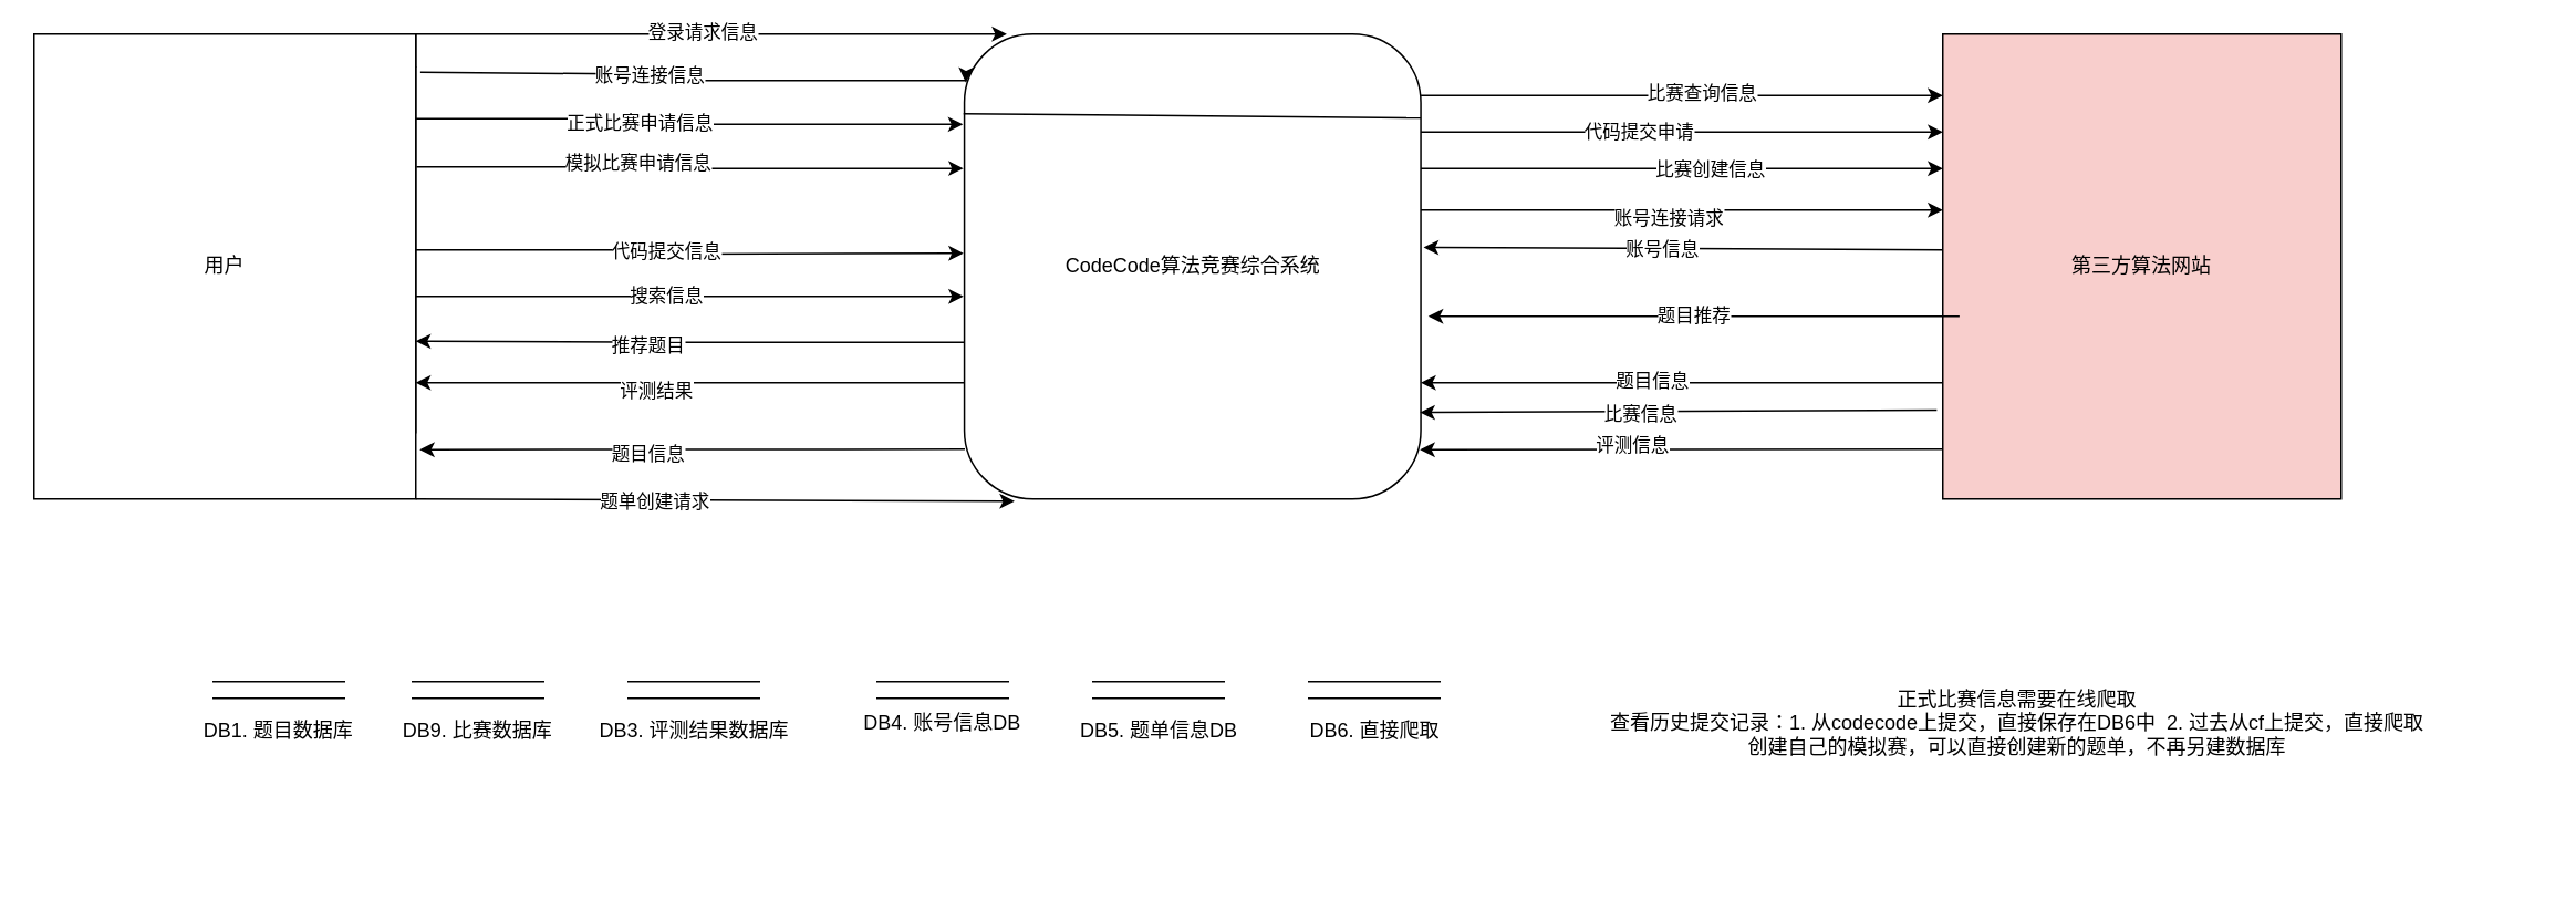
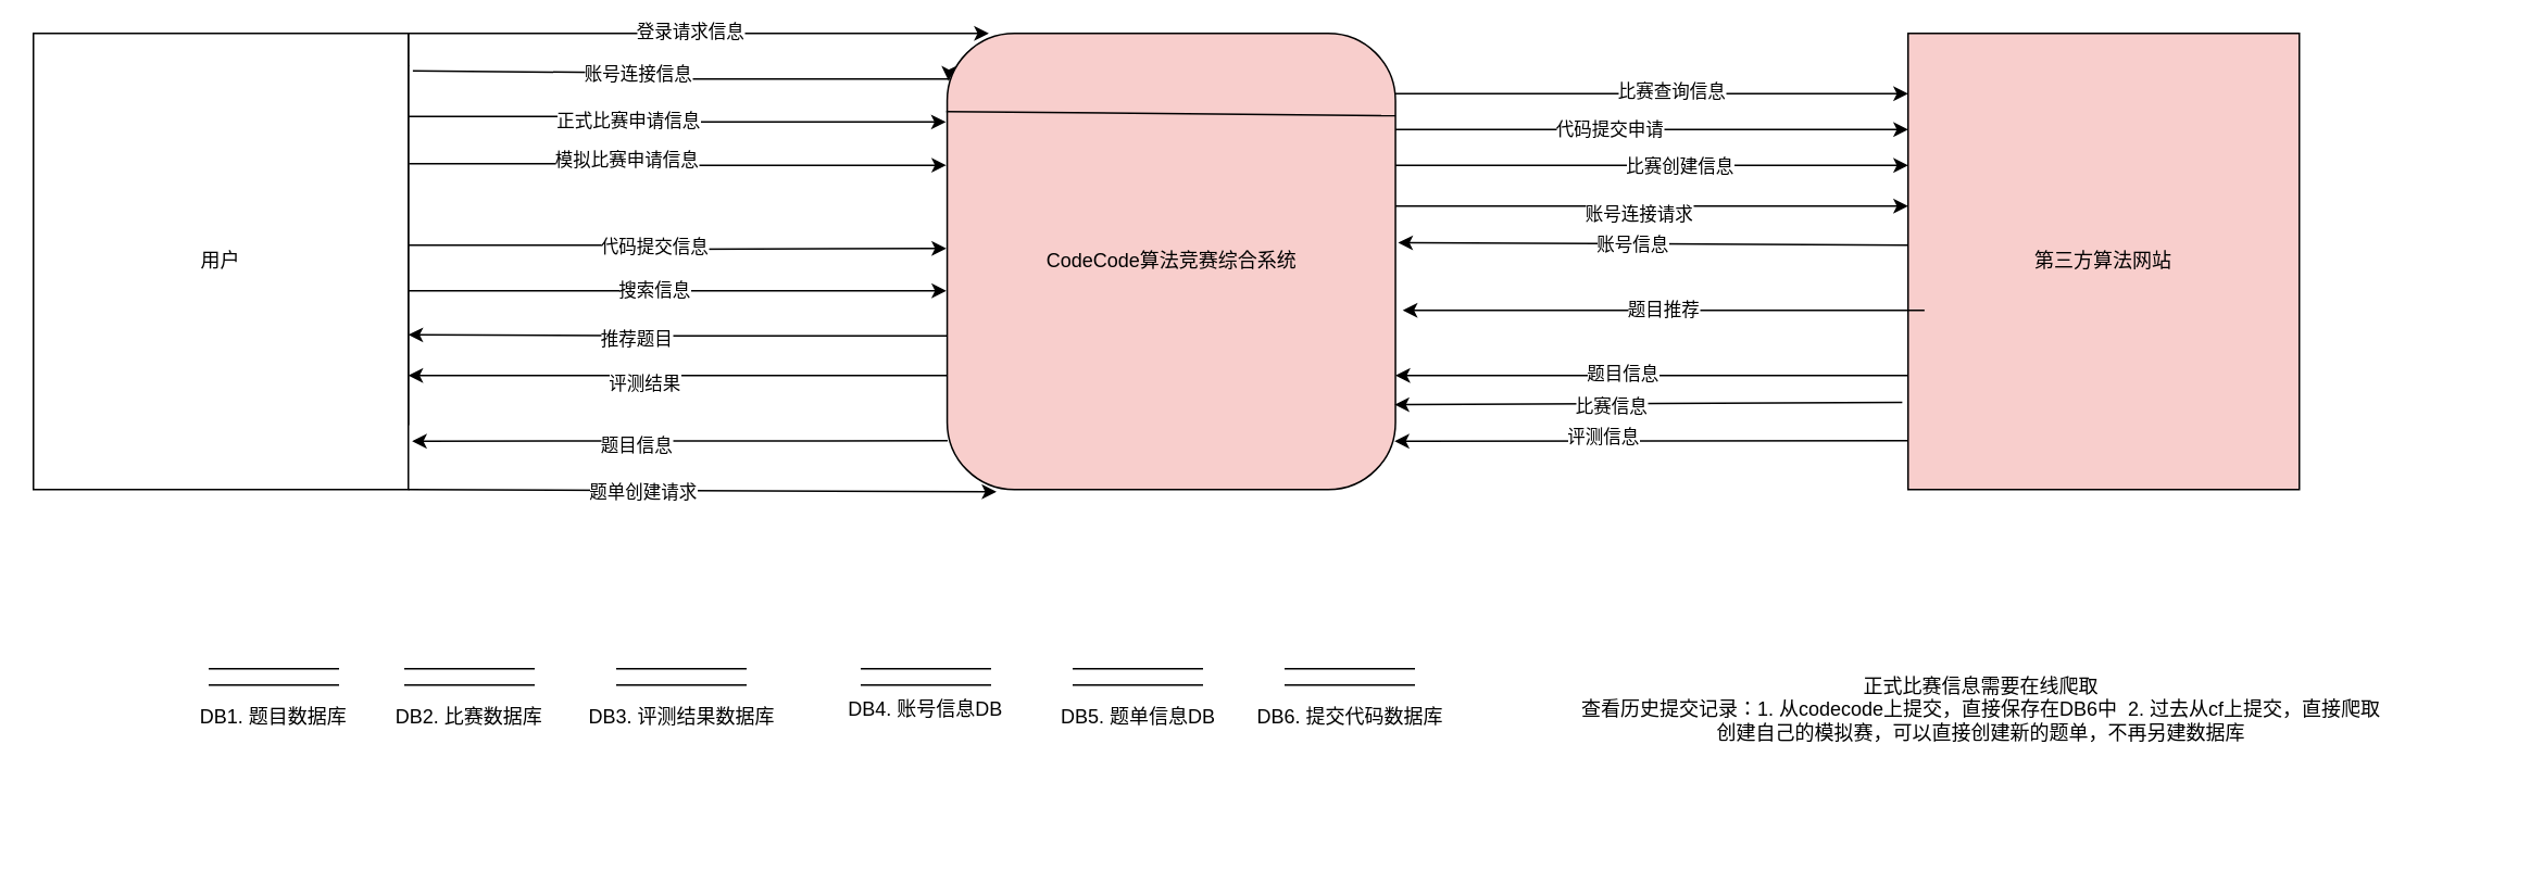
- <mxCell id="13" value="CodeCode算法竞赛综合系统" style="rounded=1;whiteSpace=wrap;html=1;" parent="12" vertex="1"><mxGeometry x="0.55" width="274.99" height="280" as="geometry" /></mxCell>
+ <mxCell id="13" value="CodeCode算法竞赛综合系统" style="rounded=1;whiteSpace=wrap;html=1;fillColor=#f8cecc;" parent="12" vertex="1"><mxGeometry x="0.55" width="274.99" height="280" as="geometry" /></mxCell>
- <mxCell id="52" value="DB9. 比赛数据库" style="text;html=1;strokeColor=none;fillColor=none;align=center;verticalAlign=middle;whiteSpace=wrap;rounded=0;" parent="48" vertex="1"><mxGeometry y="20" width="95" height="20" as="geometry" /></mxCell>
+ <mxCell id="52" value="DB2. 比赛数据库" style="text;html=1;strokeColor=none;fillColor=none;align=center;verticalAlign=middle;whiteSpace=wrap;rounded=0;" parent="48" vertex="1"><mxGeometry y="20" width="95" height="20" as="geometry" /></mxCell>
- <mxCell id="76" value="DB6. 直接爬取" style="text;html=1;strokeColor=none;fillColor=none;align=center;verticalAlign=middle;whiteSpace=wrap;rounded=0;" parent="72" vertex="1"><mxGeometry x="-12.5" y="20" width="120" height="20" as="geometry" /></mxCell>
+ <mxCell id="76" value="DB6. 提交代码数据库" style="text;html=1;strokeColor=none;fillColor=none;align=center;verticalAlign=middle;whiteSpace=wrap;rounded=0;" parent="72" vertex="1"><mxGeometry x="-12.5" y="20" width="120" height="20" as="geometry" /></mxCell>
